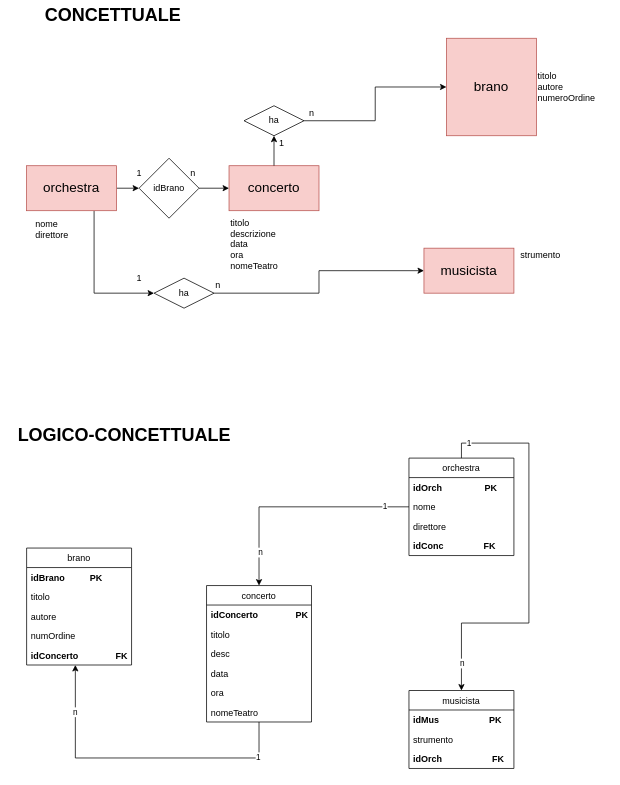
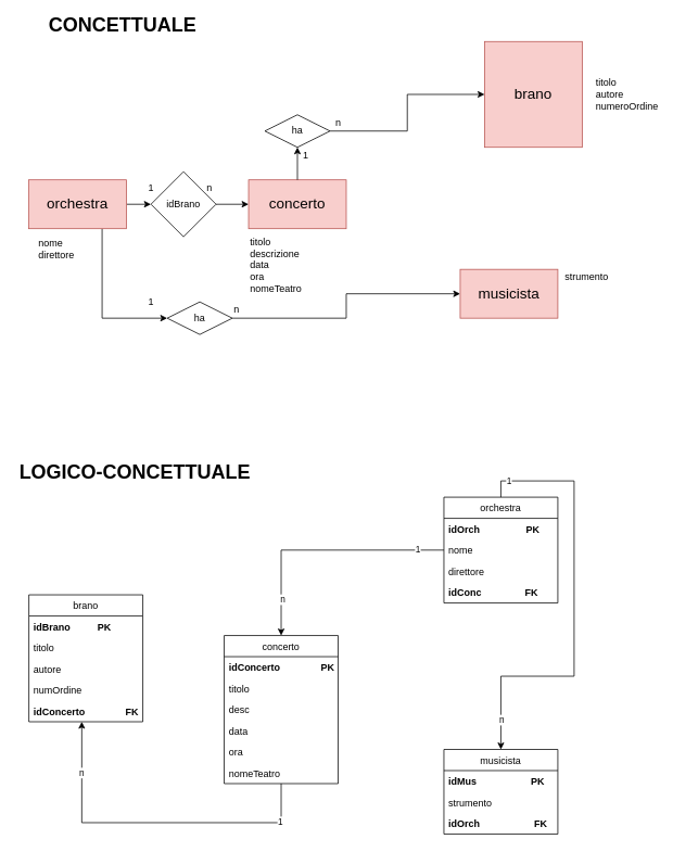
- <mxCell id="13" value="&lt;font style=&quot;font-size: 24px&quot;&gt;&lt;b&gt;CONCETTUALE&lt;/b&gt;&lt;/font&gt;" style="text;html=1;align=center;verticalAlign=middle;resizable=0;points=[];autosize=1;" parent="1" vertex="1"><mxGeometry x="50" y="10" width="200" height="20" as="geometry" /></mxCell>
+ <mxCell id="13" value="&lt;font style=&quot;font-size: 24px&quot;&gt;&lt;b&gt;CONCETTUALE&lt;/b&gt;&lt;/font&gt;" style="text;html=1;align=center;verticalAlign=middle;resizable=0;points=[];autosize=1;" parent="1" vertex="1"><mxGeometry x="50" y="20" width="200" height="20" as="geometry" /></mxCell>
- <mxCell id="16" value="titolo&lt;br&gt;autore&lt;br&gt;numeroOrdine" style="text;html=1;align=left;verticalAlign=middle;resizable=0;points=[];autosize=1;" parent="1" vertex="1"><mxGeometry x="715" y="90" width="90" height="50" as="geometry" /></mxCell>
+ <mxCell id="16" value="titolo&lt;br&gt;autore&lt;br&gt;numeroOrdine" style="text;html=1;align=left;verticalAlign=middle;resizable=0;points=[];autosize=1;" parent="1" vertex="1"><mxGeometry x="730" y="90" width="90" height="50" as="geometry" /></mxCell>
